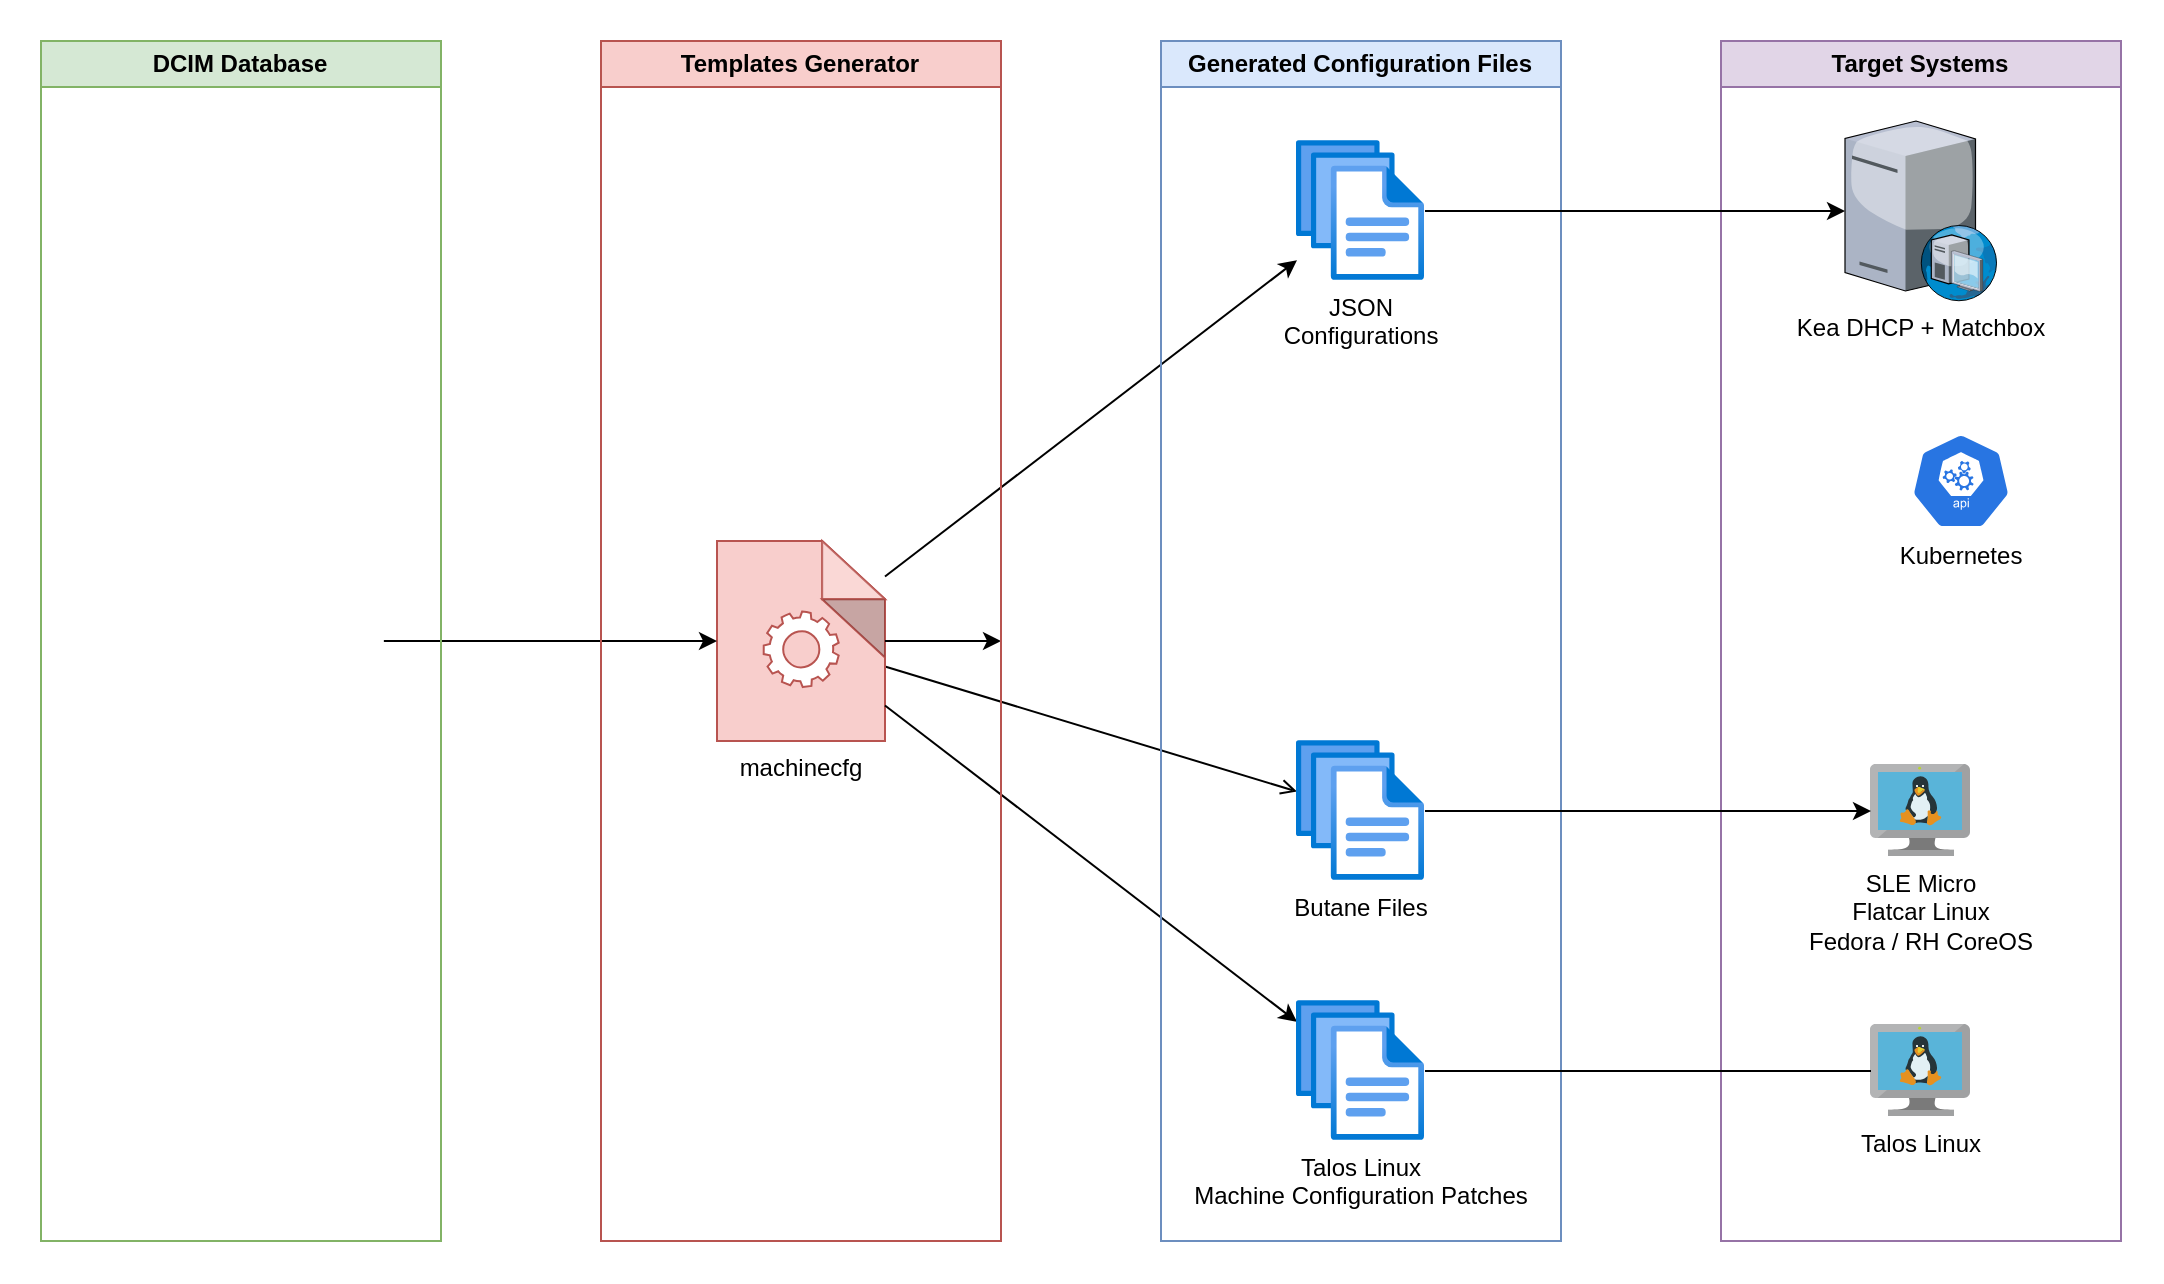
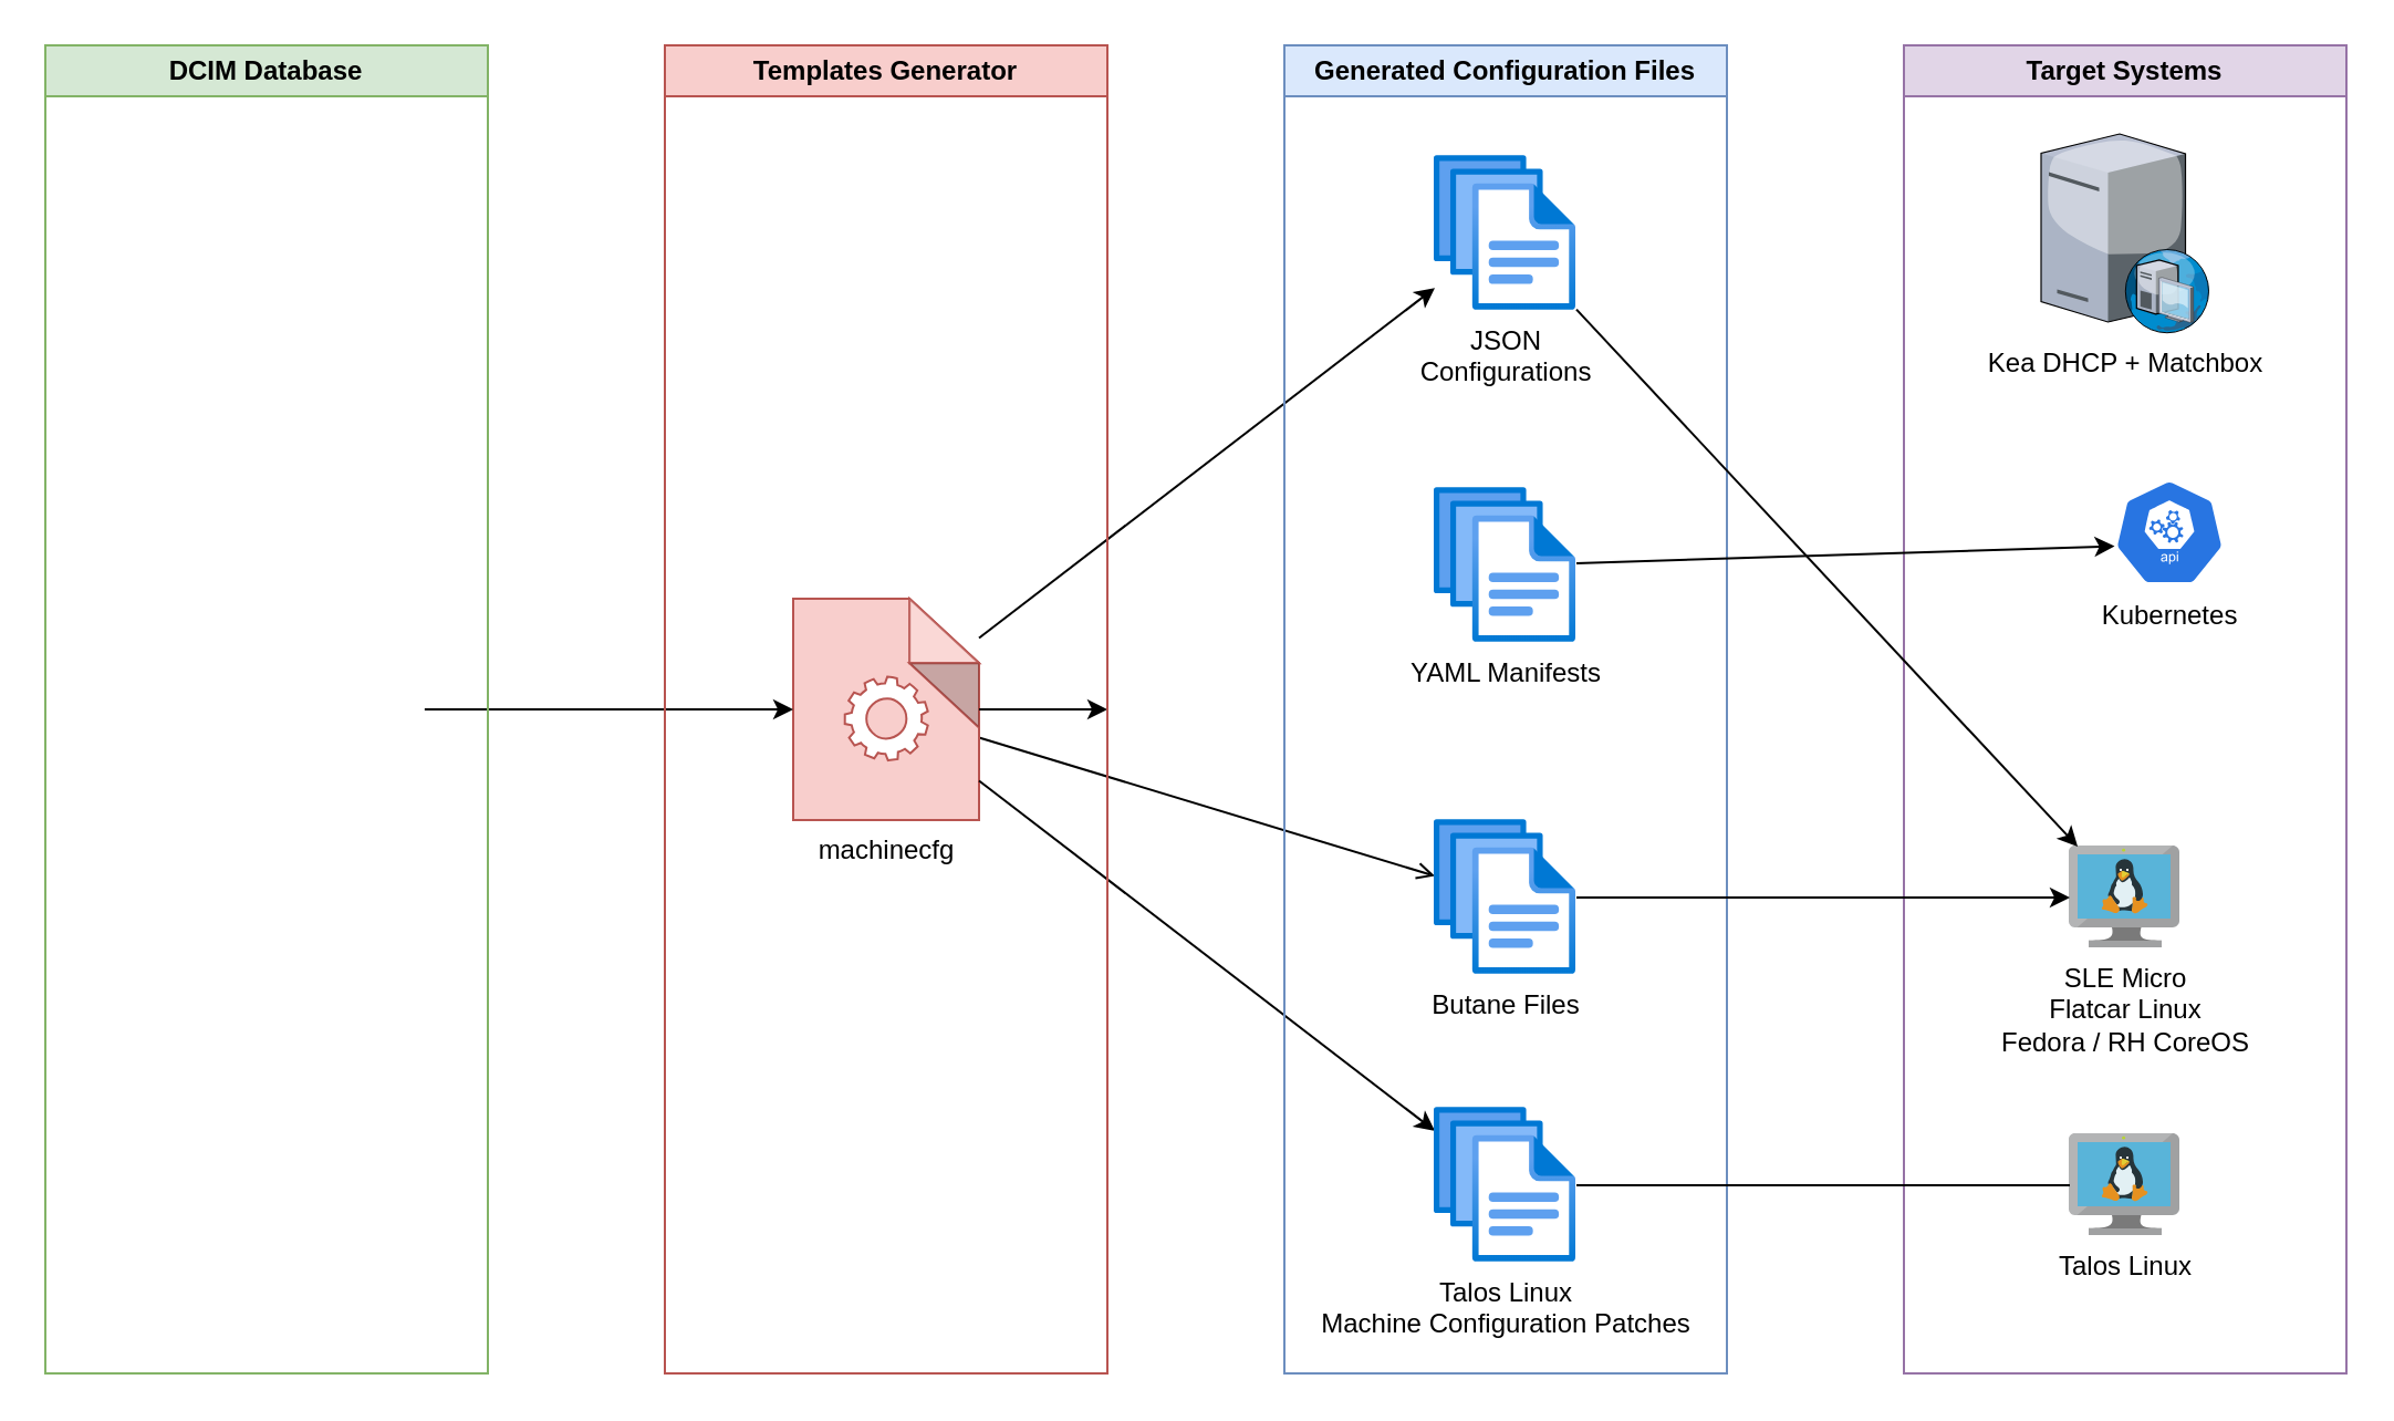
- <mxCell id="24" value="" style="endArrow=classic;html=1;" edge="1" parent="1" source="13" target="19"><mxGeometry width="50" height="50" relative="1" as="geometry"><mxPoint x="560" y="50" as="sourcePoint" /><mxPoint x="610" y="0" as="targetPoint" /></mxGeometry></mxCell>
+ <mxCell id="24" value="" style="endArrow=classic;html=1;" edge="1" parent="1" source="13" target="16"><mxGeometry width="50" height="50" relative="1" as="geometry"><mxPoint x="560" y="50" as="sourcePoint" /><mxPoint x="610" y="0" as="targetPoint" /></mxGeometry></mxCell>
+ <mxCell id="23" value="" style="endArrow=classic;html=1;entryX=0.005;entryY=0.63;entryDx=0;entryDy=0;entryPerimeter=0;" edge="1" parent="1" source="14" target="18"><mxGeometry width="50" height="50" relative="1" as="geometry"><mxPoint x="650" y="521" as="sourcePoint" /><mxPoint x="810" y="241" as="targetPoint" /></mxGeometry></mxCell>
+ <mxCell id="14" value="YAML Manifests" style="aspect=fixed;html=1;points=[];align=center;image;fontSize=12;image=img/lib/azure2/general/Files.svg;fillColor=#dae8fc;strokeColor=#6c8ebf;labelBackgroundColor=none;" vertex="1" parent="10"><mxGeometry x="68" y="200" width="64" height="70" as="geometry" /></mxCell>
